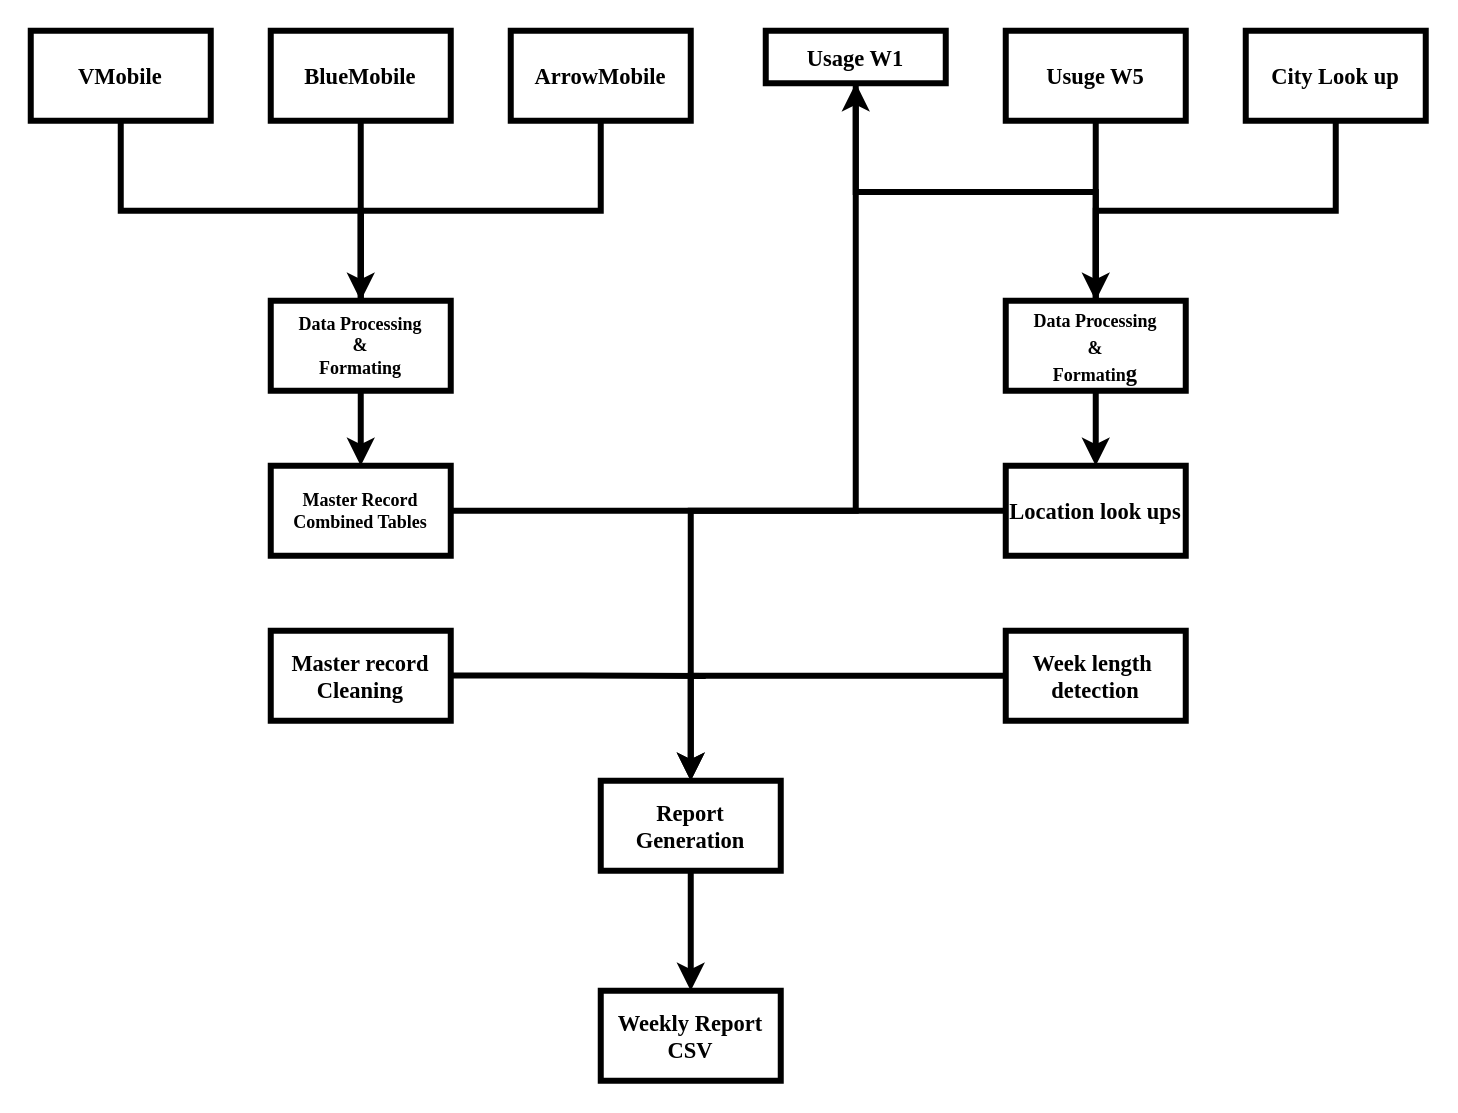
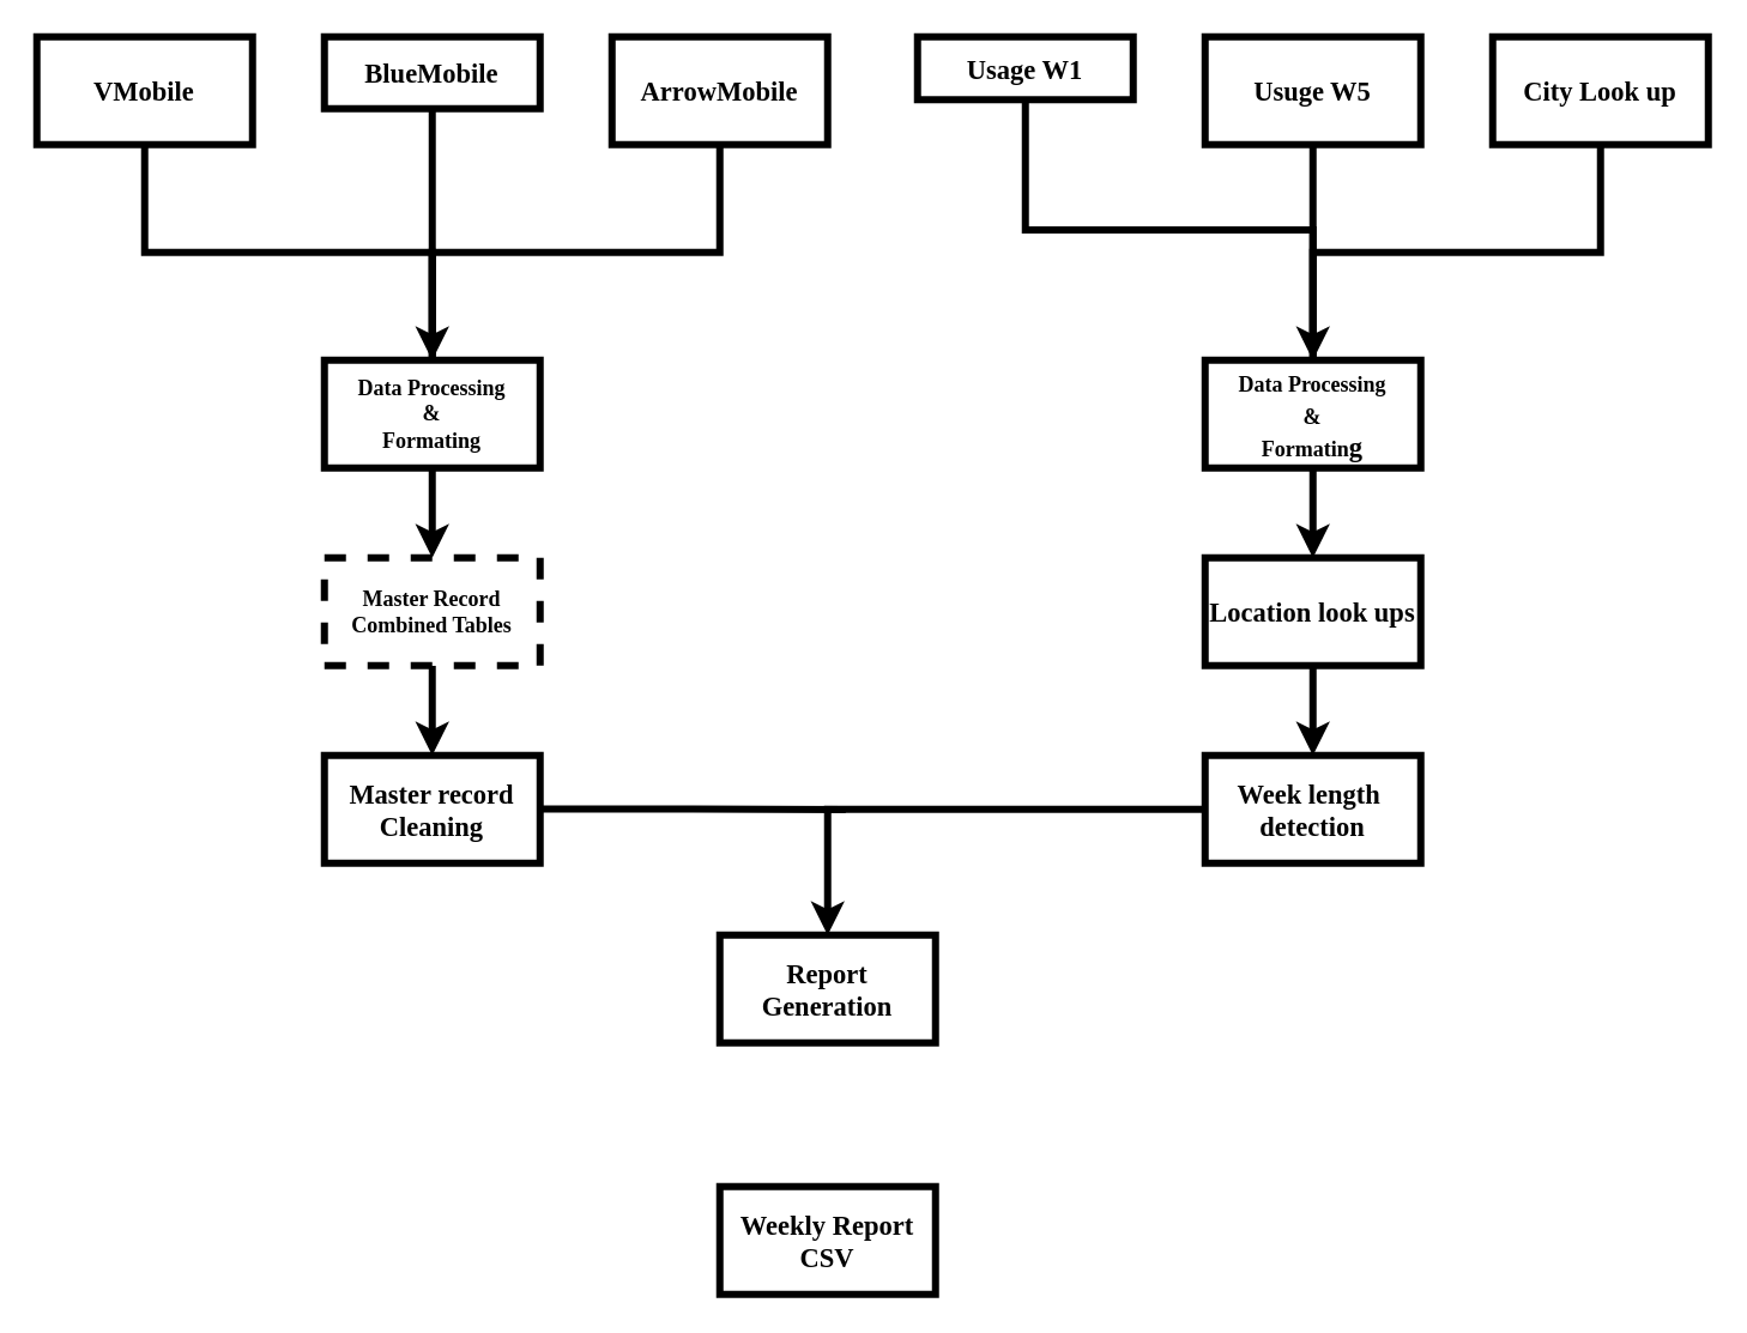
- <mxCell id="5" value="BlueMobile" style="rounded=0;whiteSpace=wrap;html=1;strokeWidth=4;shadow=0;fontSize=15;verticalAlign=middle;fontStyle=1;fontFamily=Lucida Console;" vertex="1" parent="1"><mxGeometry x="180" y="20" width="120" height="60" as="geometry" /></mxCell>
+ <mxCell id="5" value="BlueMobile" style="rounded=0;whiteSpace=wrap;html=1;strokeWidth=4;shadow=0;fontSize=15;verticalAlign=middle;fontStyle=1;fontFamily=Lucida Console;" vertex="1" parent="1"><mxGeometry x="180" y="20" width="120" height="40" as="geometry" /></mxCell>
- <mxCell id="10" value="" style="edgeStyle=orthogonalEdgeStyle;rounded=0;orthogonalLoop=1;jettySize=auto;html=1;strokeWidth=4;shadow=0;fontSize=15;verticalAlign=middle;fontStyle=1;fontFamily=Lucida Console;" edge="1" parent="1" source="11" target="15"><mxGeometry relative="1" as="geometry" /></mxCell>
+ <mxCell id="10" value="" style="edgeStyle=orthogonalEdgeStyle;rounded=0;orthogonalLoop=1;jettySize=auto;html=1;strokeWidth=4;shadow=0;fontSize=15;verticalAlign=middle;fontStyle=1;fontFamily=Lucida Console;" edge="1" parent="1" source="11" target="13"><mxGeometry relative="1" as="geometry" /></mxCell>
- <mxCell id="11" value="Master Record&lt;div&gt;Combined Tables&lt;/div&gt;" style="whiteSpace=wrap;html=1;rounded=0;strokeWidth=4;shadow=0;fontSize=12;verticalAlign=middle;fontStyle=1;fontFamily=Lucida Console;" vertex="1" parent="1"><mxGeometry x="180" y="310" width="120" height="60" as="geometry" /></mxCell>
+ <mxCell id="11" value="Master Record&lt;div&gt;Combined Tables&lt;/div&gt;" style="whiteSpace=wrap;html=1;rounded=0;strokeWidth=4;shadow=0;fontSize=12;verticalAlign=middle;fontStyle=1;fontFamily=Lucida Console;dashed=1;" vertex="1" parent="1"><mxGeometry x="180" y="310" width="120" height="60" as="geometry" /></mxCell>
- <mxCell id="22" value="" style="edgeStyle=orthogonalEdgeStyle;rounded=0;orthogonalLoop=1;jettySize=auto;html=1;strokeWidth=4;shadow=0;fontSize=15;verticalAlign=middle;fontStyle=1;fontFamily=Lucida Console;" edge="1" parent="1" source="23" target="27"><mxGeometry relative="1" as="geometry" /></mxCell>
+ <mxCell id="22" value="" style="edgeStyle=orthogonalEdgeStyle;rounded=0;orthogonalLoop=1;jettySize=auto;html=1;strokeWidth=4;shadow=0;fontSize=15;verticalAlign=middle;fontStyle=1;fontFamily=Lucida Console;" edge="1" parent="1" source="23" target="25"><mxGeometry relative="1" as="geometry" /></mxCell>
- <mxCell id="26" value="" style="edgeStyle=orthogonalEdgeStyle;rounded=0;orthogonalLoop=1;jettySize=auto;html=1;strokeWidth=4;shadow=0;fontSize=15;verticalAlign=middle;fontStyle=1;fontFamily=Lucida Console;" edge="1" parent="1" source="27" target="28"><mxGeometry relative="1" as="geometry" /></mxCell>
